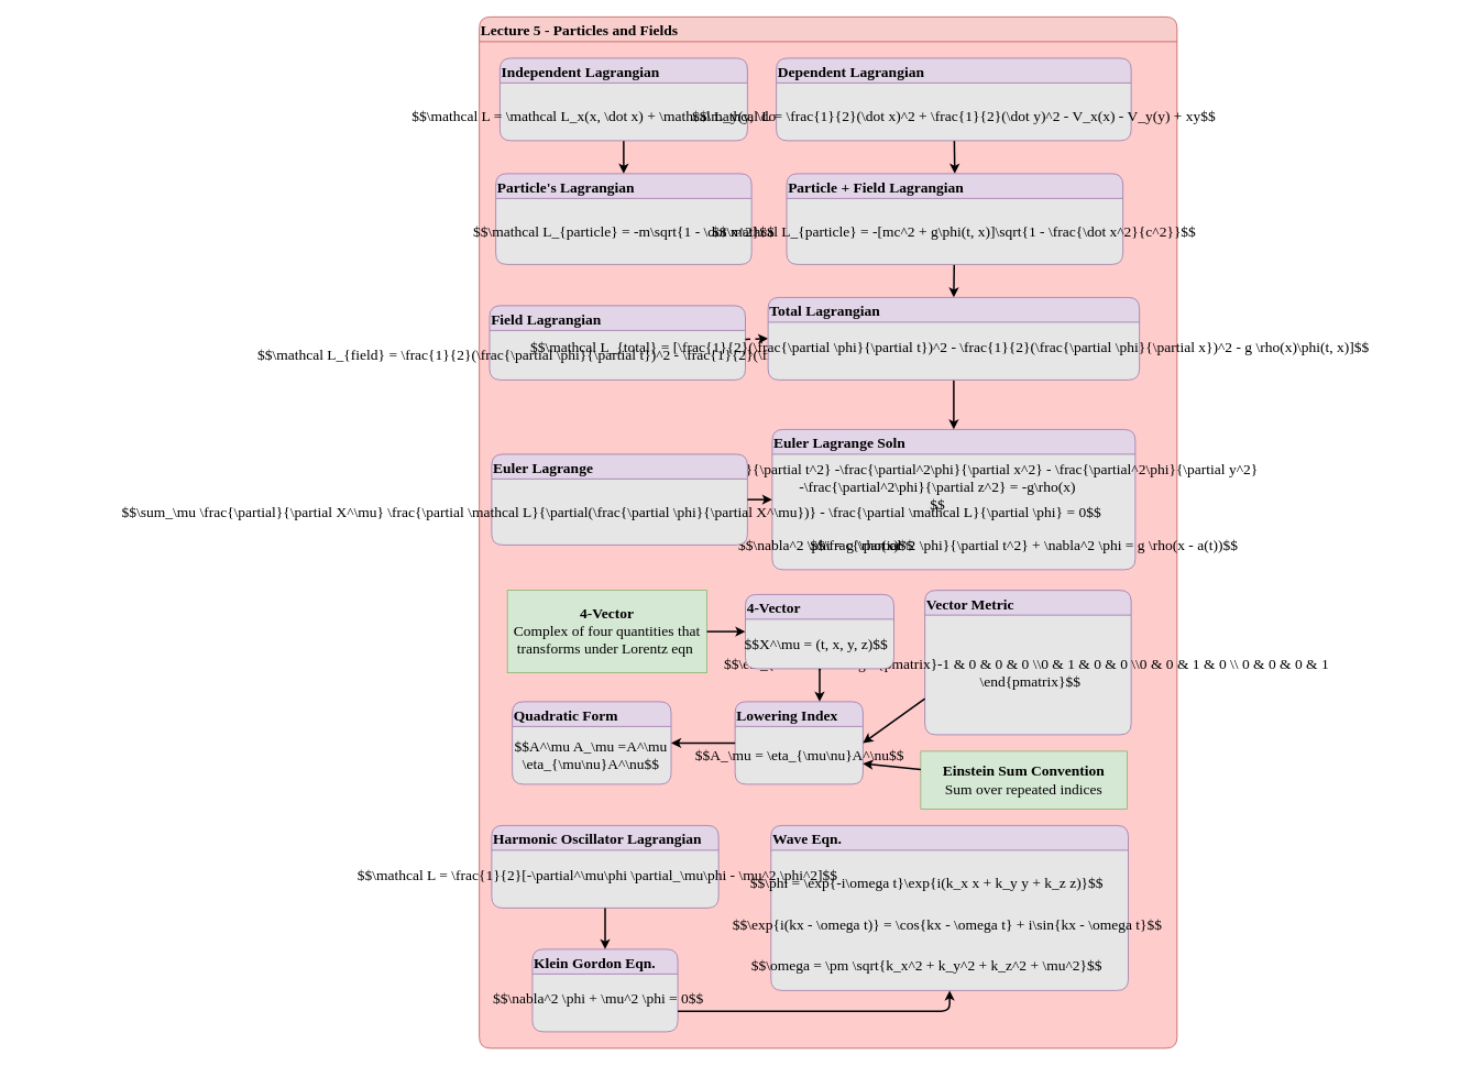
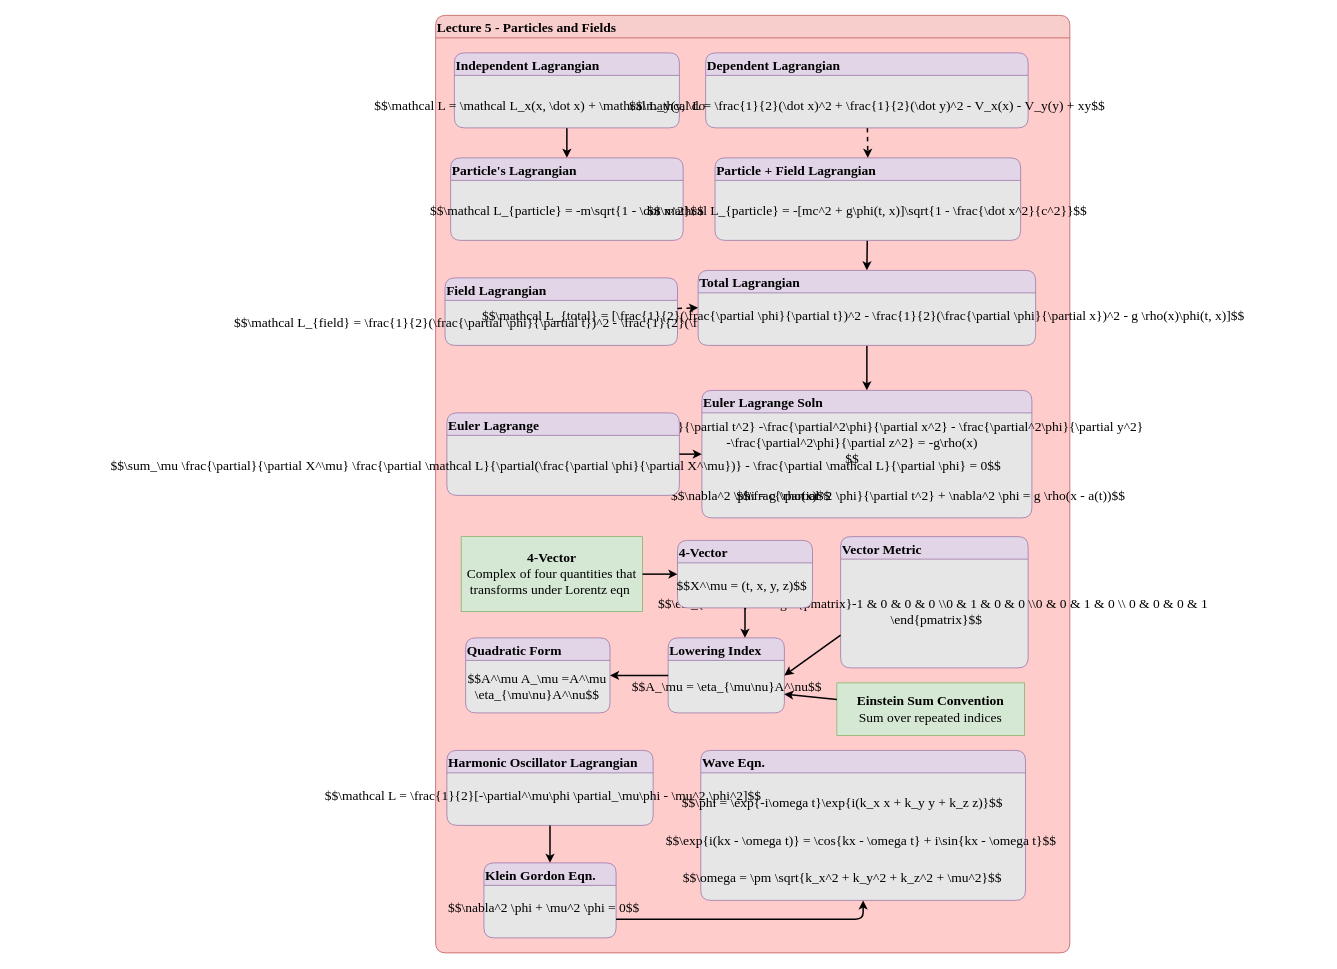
- <mxCell id="41" style="edgeStyle=none;html=1;entryX=0.5;entryY=0;entryDx=0;entryDy=0;strokeWidth=2;" parent="1" source="42" target="47" edge="1"><mxGeometry relative="1" as="geometry" /></mxCell>
+ <mxCell id="41" style="edgeStyle=none;html=1;entryX=0.5;entryY=0;entryDx=0;entryDy=0;strokeWidth=2;dashed=1;" parent="1" source="42" target="47" edge="1"><mxGeometry relative="1" as="geometry" /></mxCell>
